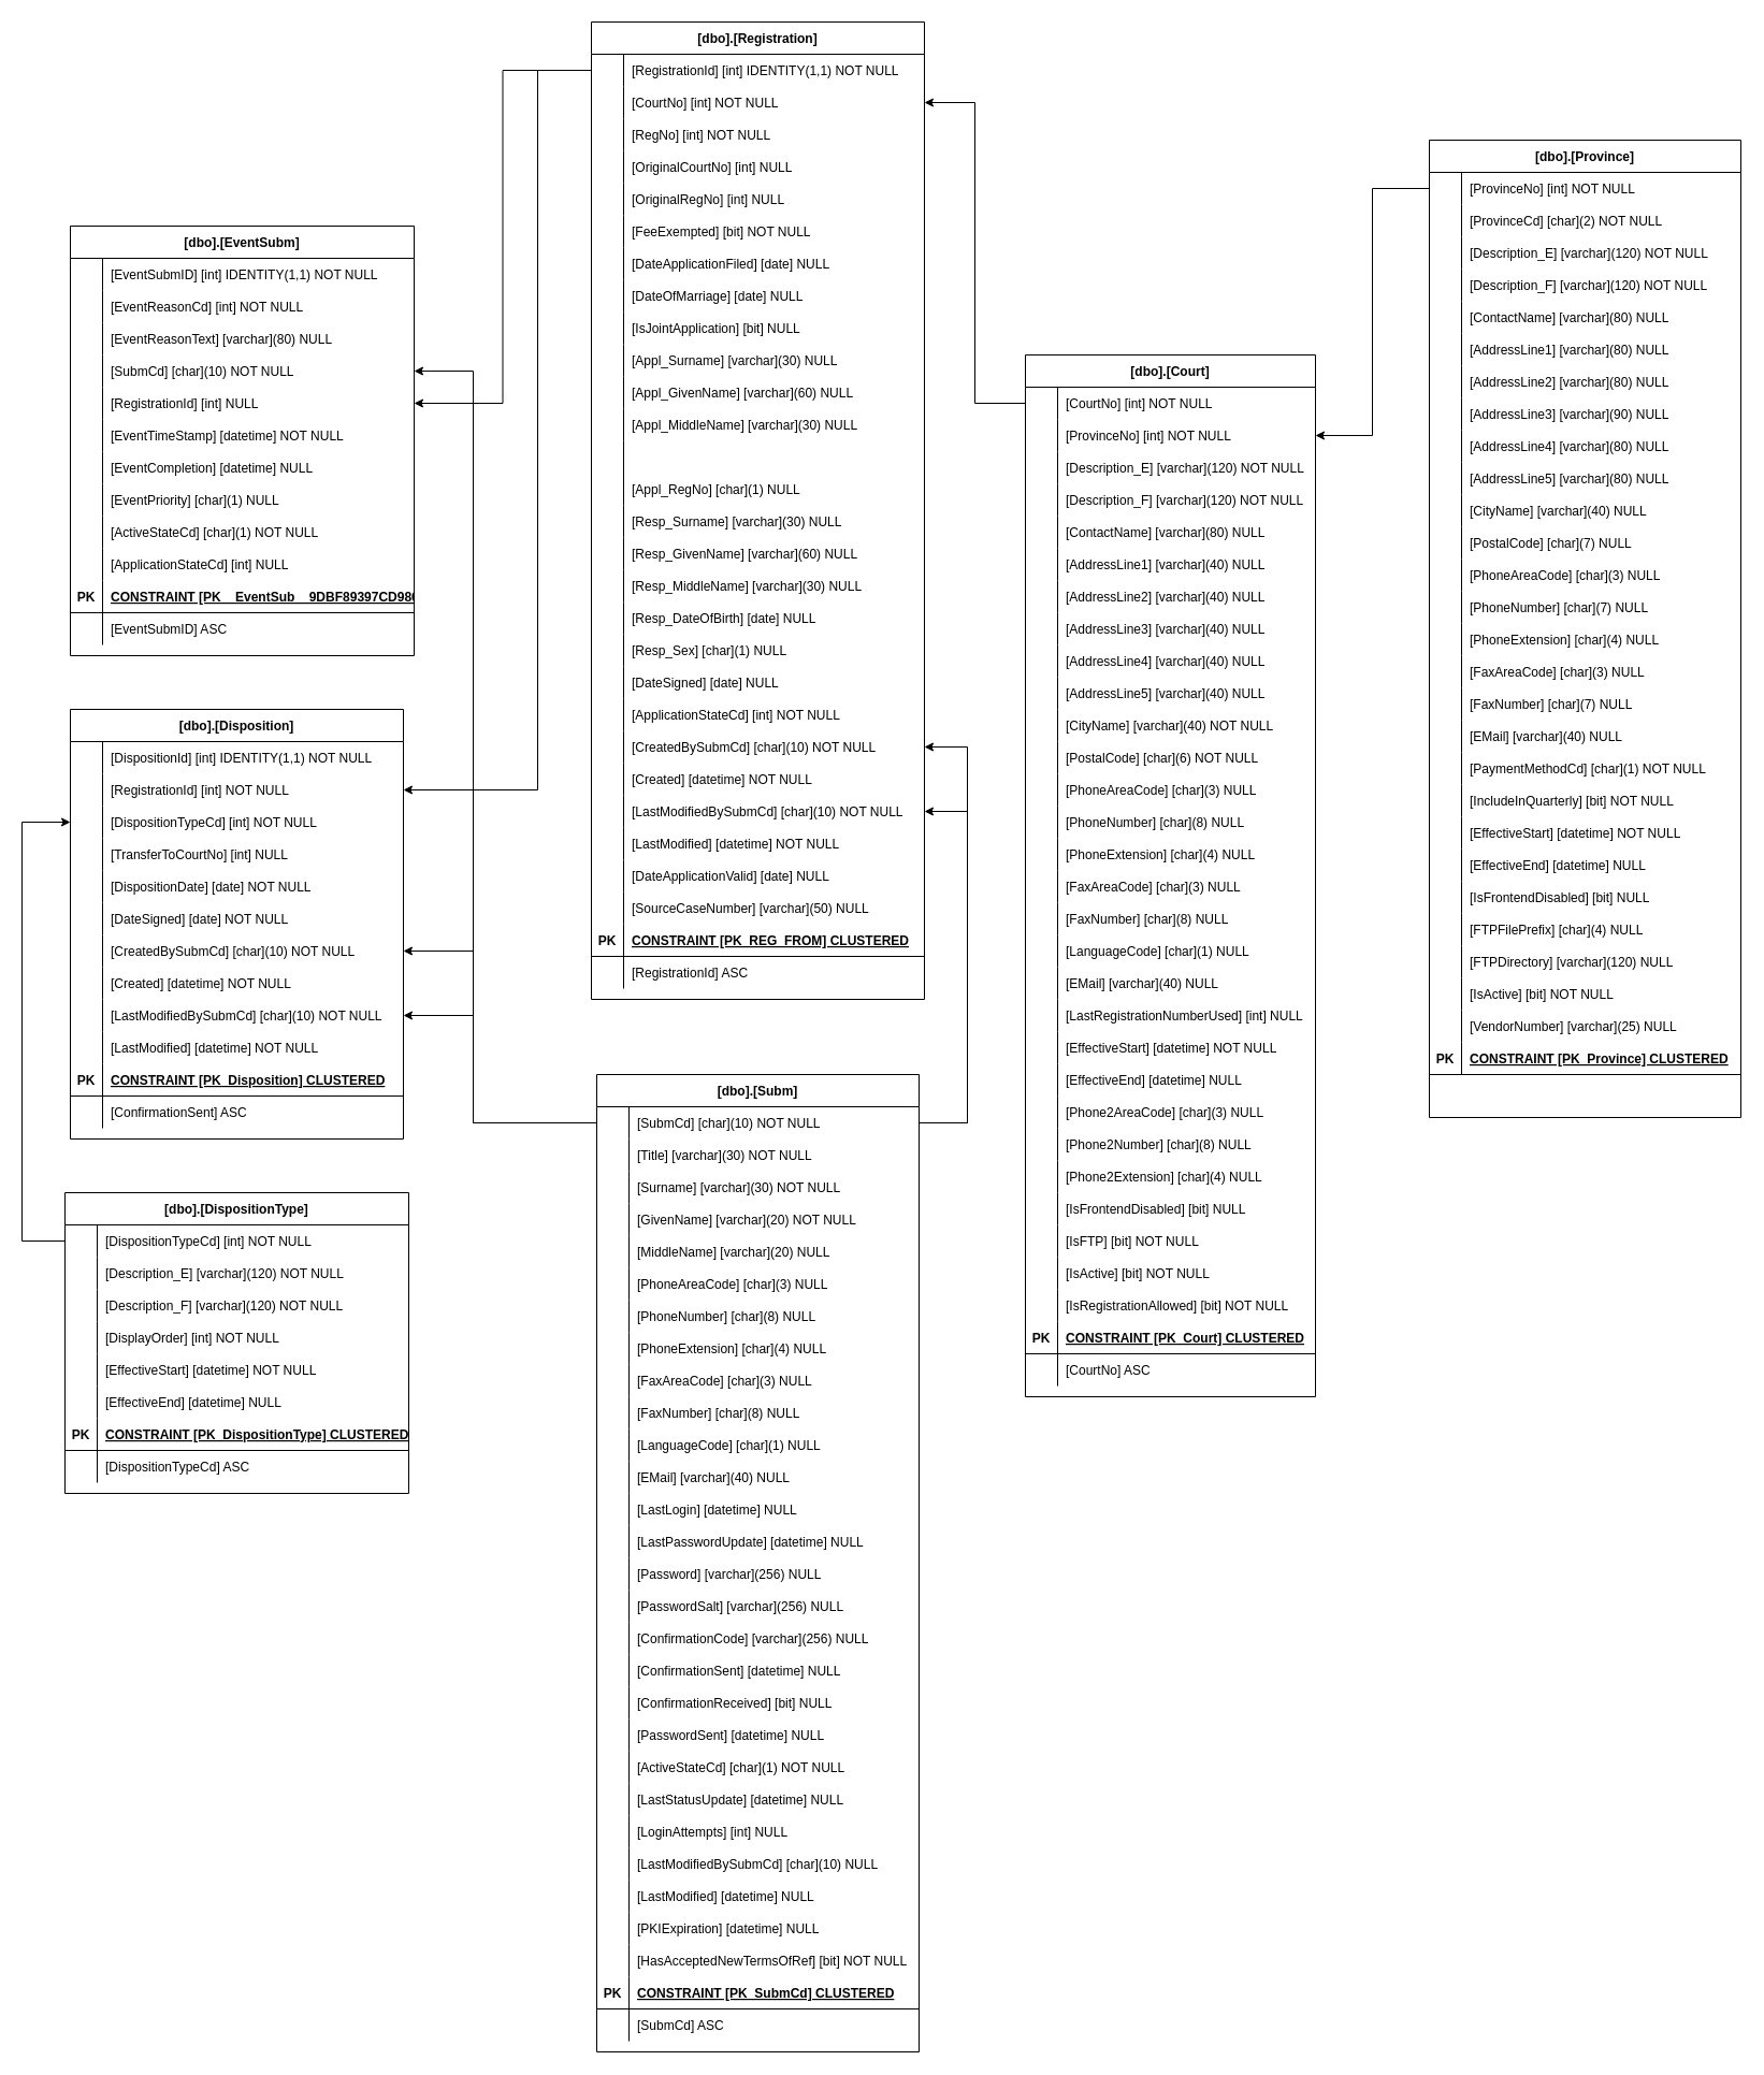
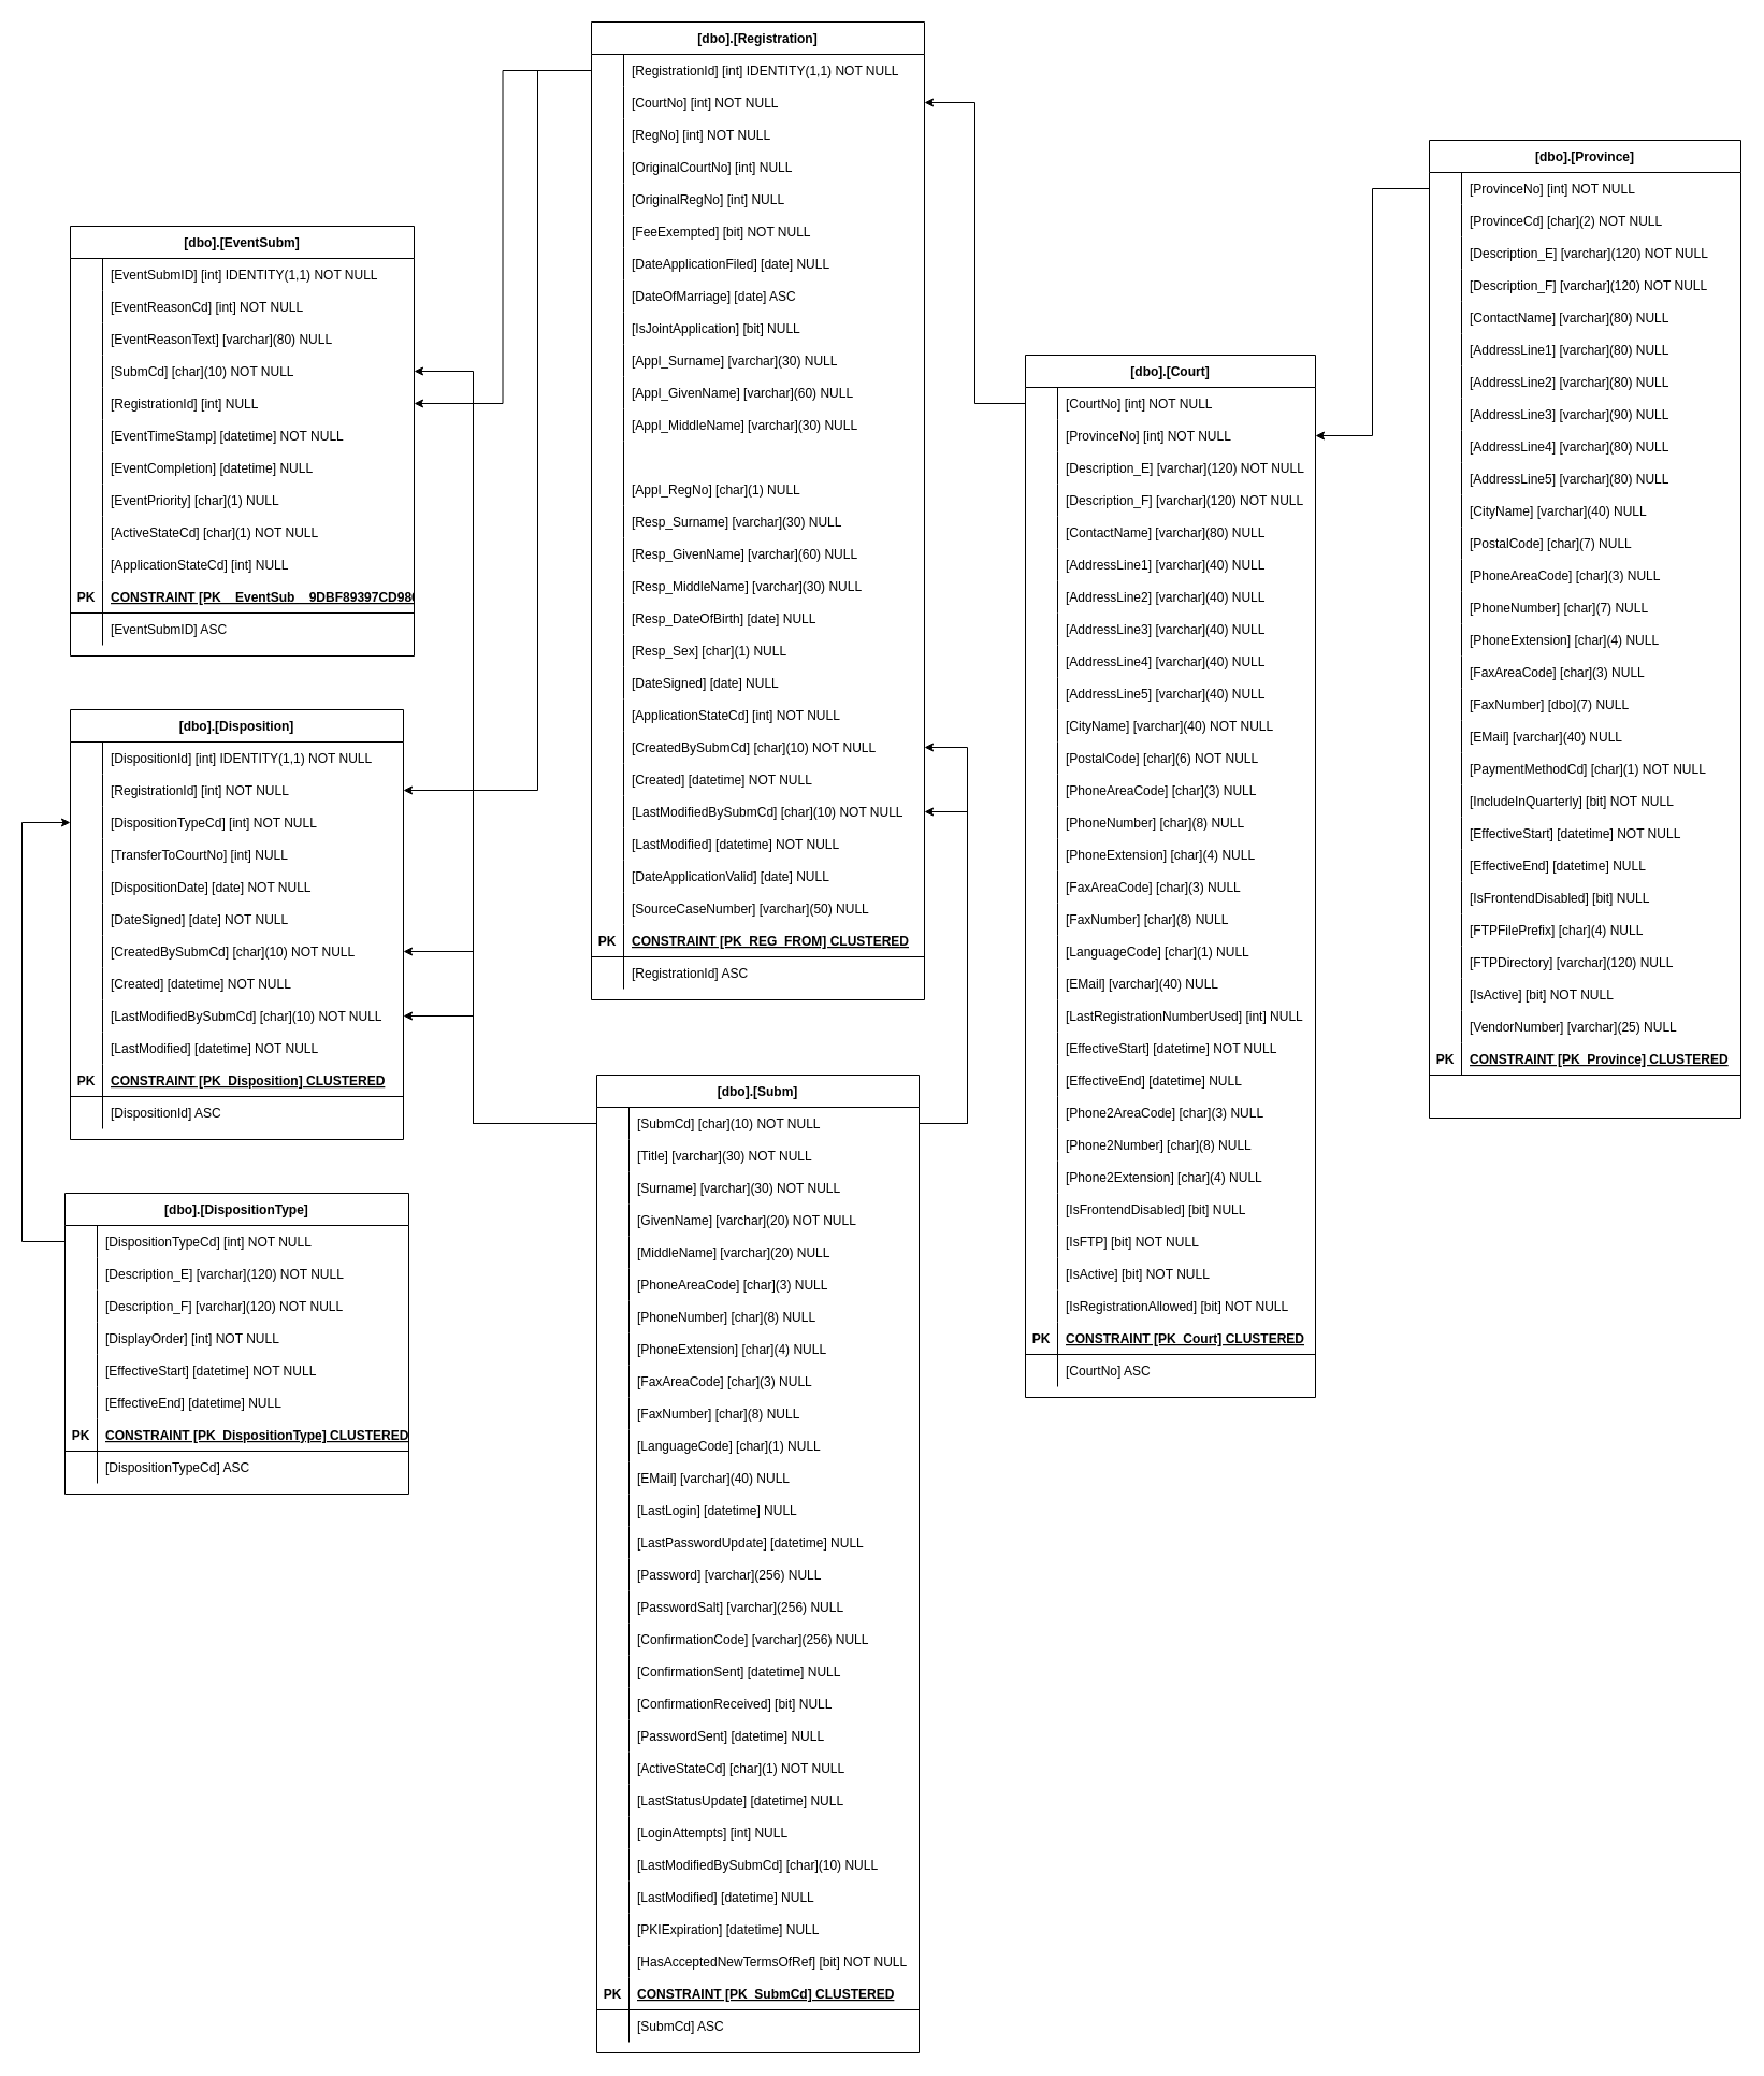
- <mxCell id="306" value="[DateOfMarriage] [date] NULL" style="shape=partialRectangle;overflow=hidden;connectable=0;fillColor=none;top=0;left=0;bottom=0;right=0;align=left;spacingLeft=6;" vertex="1" parent="304"><mxGeometry x="30" width="280" height="30" as="geometry" /></mxCell>
+ <mxCell id="306" value="[DateOfMarriage] [date] ASC" style="shape=partialRectangle;overflow=hidden;connectable=0;fillColor=none;top=0;left=0;bottom=0;right=0;align=left;spacingLeft=6;" vertex="1" parent="304"><mxGeometry x="30" width="280" height="30" as="geometry" /></mxCell>
- <mxCell id="246" value="[FaxNumber] [char](7) NULL" style="shape=partialRectangle;overflow=hidden;connectable=0;fillColor=none;top=0;left=0;bottom=0;right=0;align=left;spacingLeft=6;" vertex="1" parent="244"><mxGeometry x="30" width="260" height="30" as="geometry" /></mxCell>
+ <mxCell id="246" value="[FaxNumber] [dbo](7) NULL" style="shape=partialRectangle;overflow=hidden;connectable=0;fillColor=none;top=0;left=0;bottom=0;right=0;align=left;spacingLeft=6;" vertex="1" parent="244"><mxGeometry x="30" width="260" height="30" as="geometry" /></mxCell>
- <mxCell id="132" value="[ConfirmationSent] ASC" style="shape=partialRectangle;overflow=hidden;connectable=0;fillColor=none;top=0;left=0;bottom=0;right=0;align=left;spacingLeft=6;" vertex="1" parent="130"><mxGeometry x="30" width="280" height="30" as="geometry" /></mxCell>
+ <mxCell id="132" value="[DispositionId] ASC" style="shape=partialRectangle;overflow=hidden;connectable=0;fillColor=none;top=0;left=0;bottom=0;right=0;align=left;spacingLeft=6;" vertex="1" parent="130"><mxGeometry x="30" width="280" height="30" as="geometry" /></mxCell>
